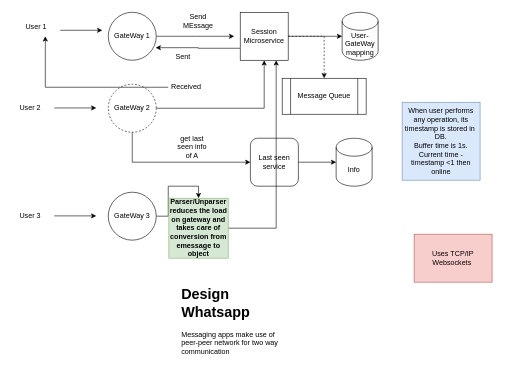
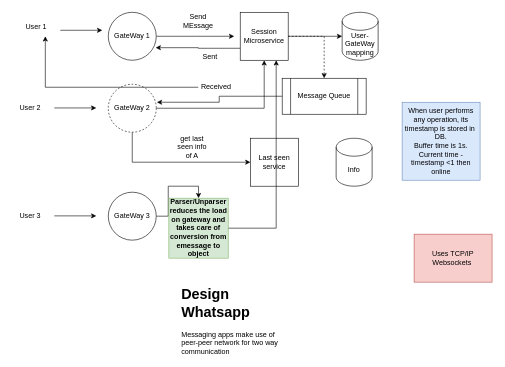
- <mxCell id="25" value="Sent" style="text;html=1;align=center;verticalAlign=middle;whiteSpace=wrap;rounded=0;" vertex="1" parent="1"><mxGeometry x="275" y="80" width="60" height="30" as="geometry" /></mxCell>
+ <mxCell id="25" value="Sent" style="text;html=1;align=center;verticalAlign=middle;whiteSpace=wrap;rounded=0;" vertex="1" parent="1"><mxGeometry x="320" y="80" width="60" height="30" as="geometry" /></mxCell>
- <mxCell id="22" value="Received" style="text;html=1;align=center;verticalAlign=middle;whiteSpace=wrap;rounded=0;" vertex="1" parent="1"><mxGeometry x="280" y="130" width="60" height="30" as="geometry" /></mxCell>
+ <mxCell id="22" value="Received" style="text;html=1;align=center;verticalAlign=middle;whiteSpace=wrap;rounded=0;" vertex="1" parent="1"><mxGeometry x="330" y="130" width="60" height="30" as="geometry" /></mxCell>
+ <mxCell id="20" style="edgeStyle=orthogonalEdgeStyle;rounded=0;orthogonalLoop=1;jettySize=auto;html=1;entryX=1.013;entryY=0.375;entryDx=0;entryDy=0;entryPerimeter=0;" edge="1" parent="1" source="18" target="6"><mxGeometry relative="1" as="geometry" /></mxCell>
- <mxCell id="28" value="Last seen service" style="whiteSpace=wrap;html=1;aspect=fixed;rounded=1;" vertex="1" parent="1"><mxGeometry x="417" y="230" width="80" height="80" as="geometry" /></mxCell>
+ <mxCell id="28" value="Last seen service" style="whiteSpace=wrap;html=1;aspect=fixed;" vertex="1" parent="1"><mxGeometry x="417" y="230" width="80" height="80" as="geometry" /></mxCell>
- <mxCell id="27" style="edgeStyle=orthogonalEdgeStyle;rounded=0;orthogonalLoop=1;jettySize=auto;html=1;exitX=1;exitY=0.5;exitDx=0;exitDy=0;" edge="1" parent="1" source="28" target="30"><mxGeometry relative="1" as="geometry" /></mxCell>
